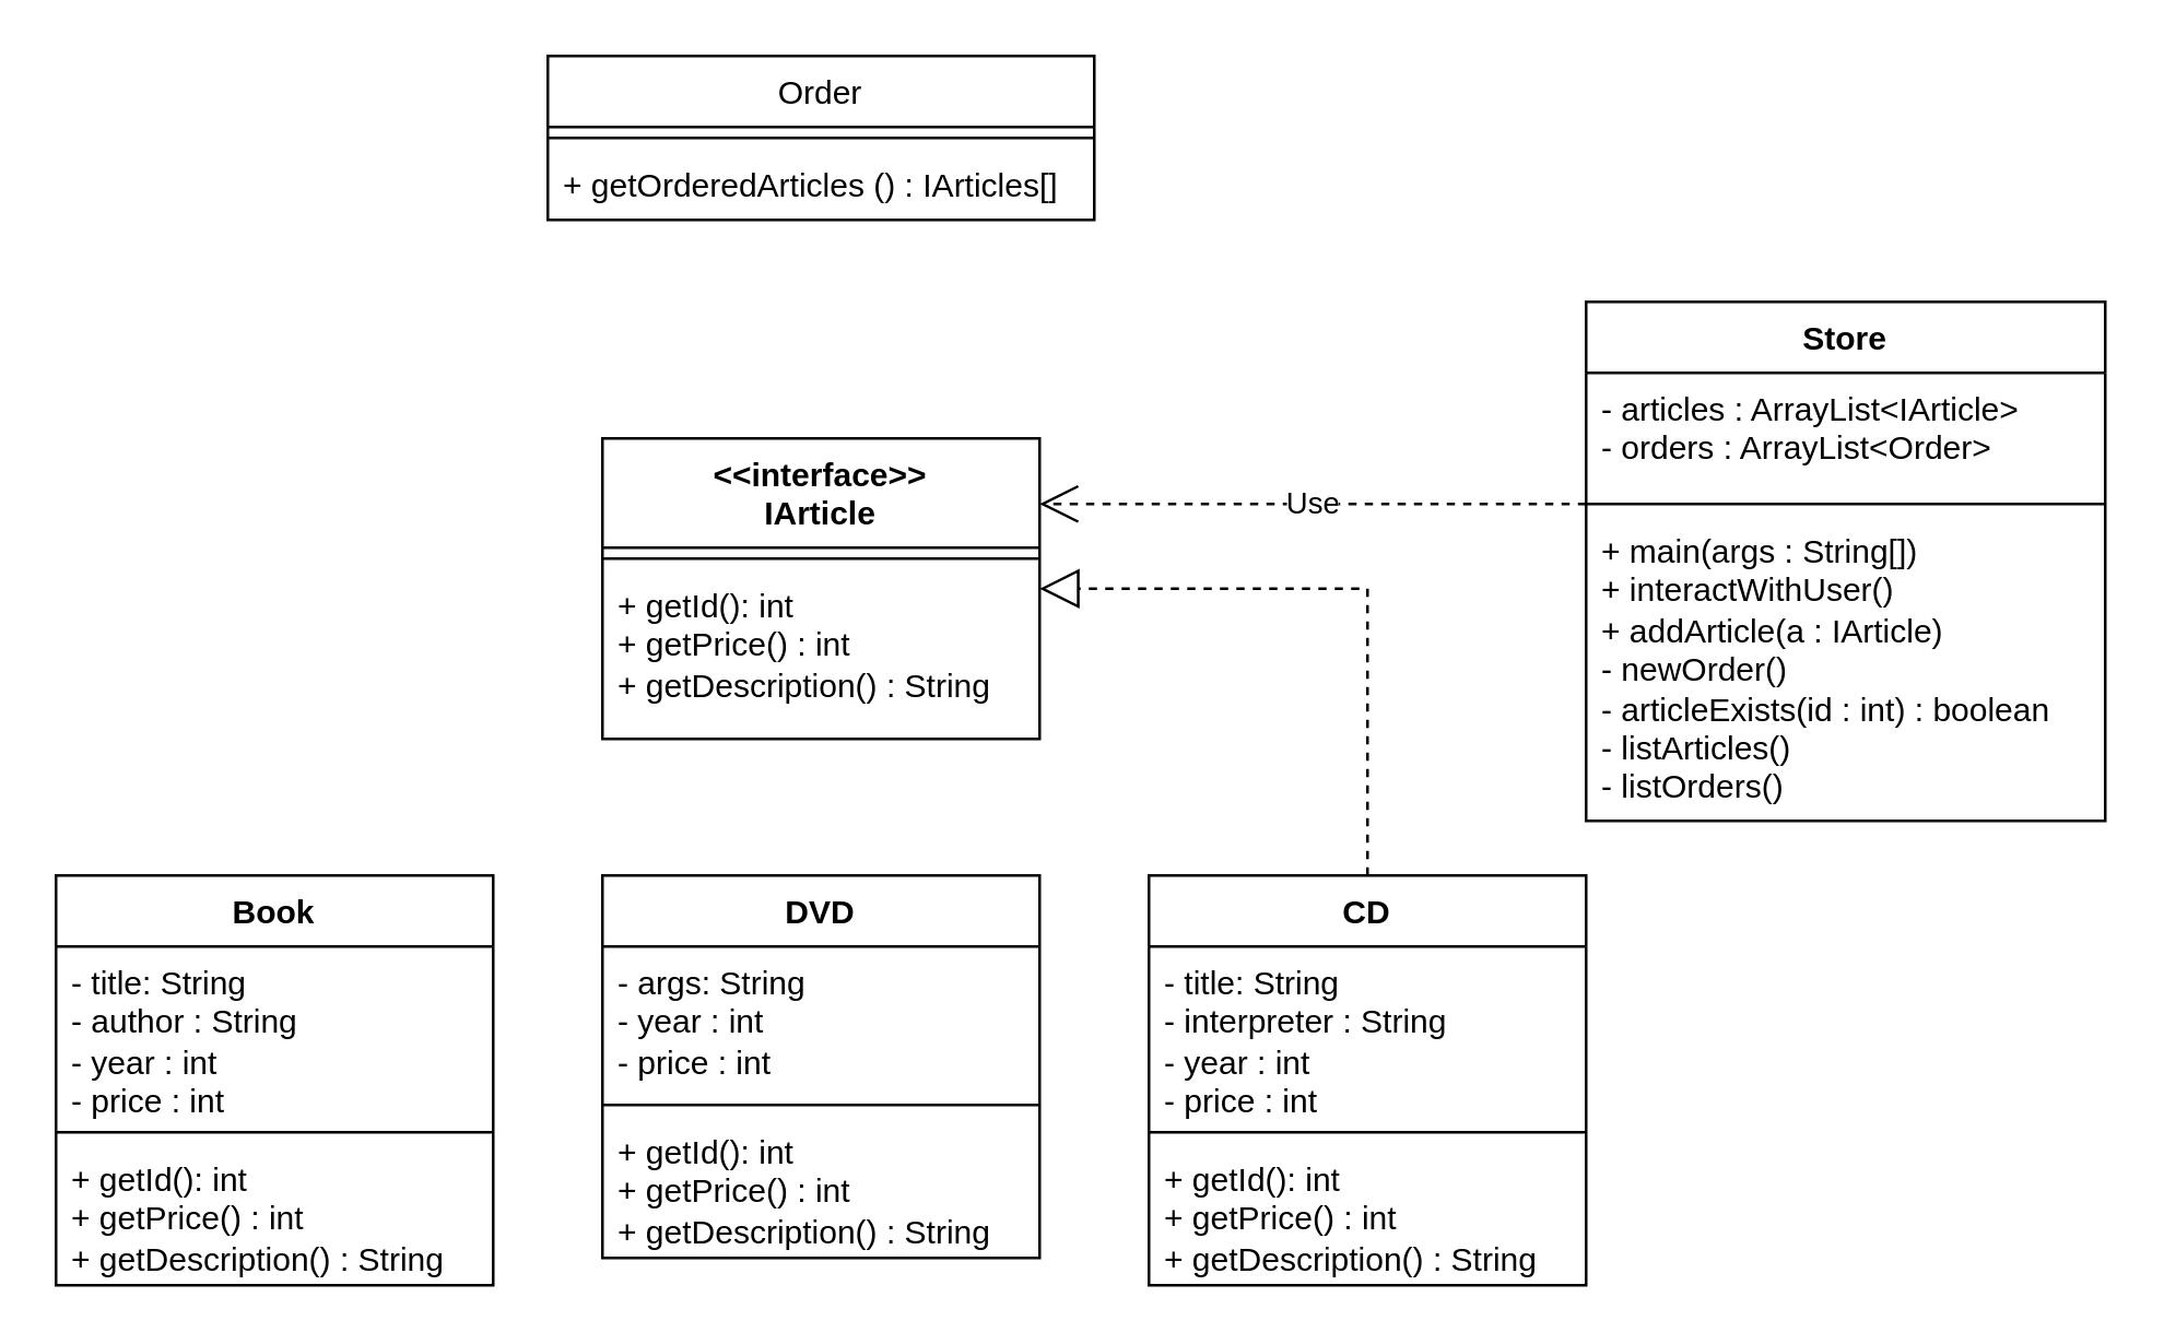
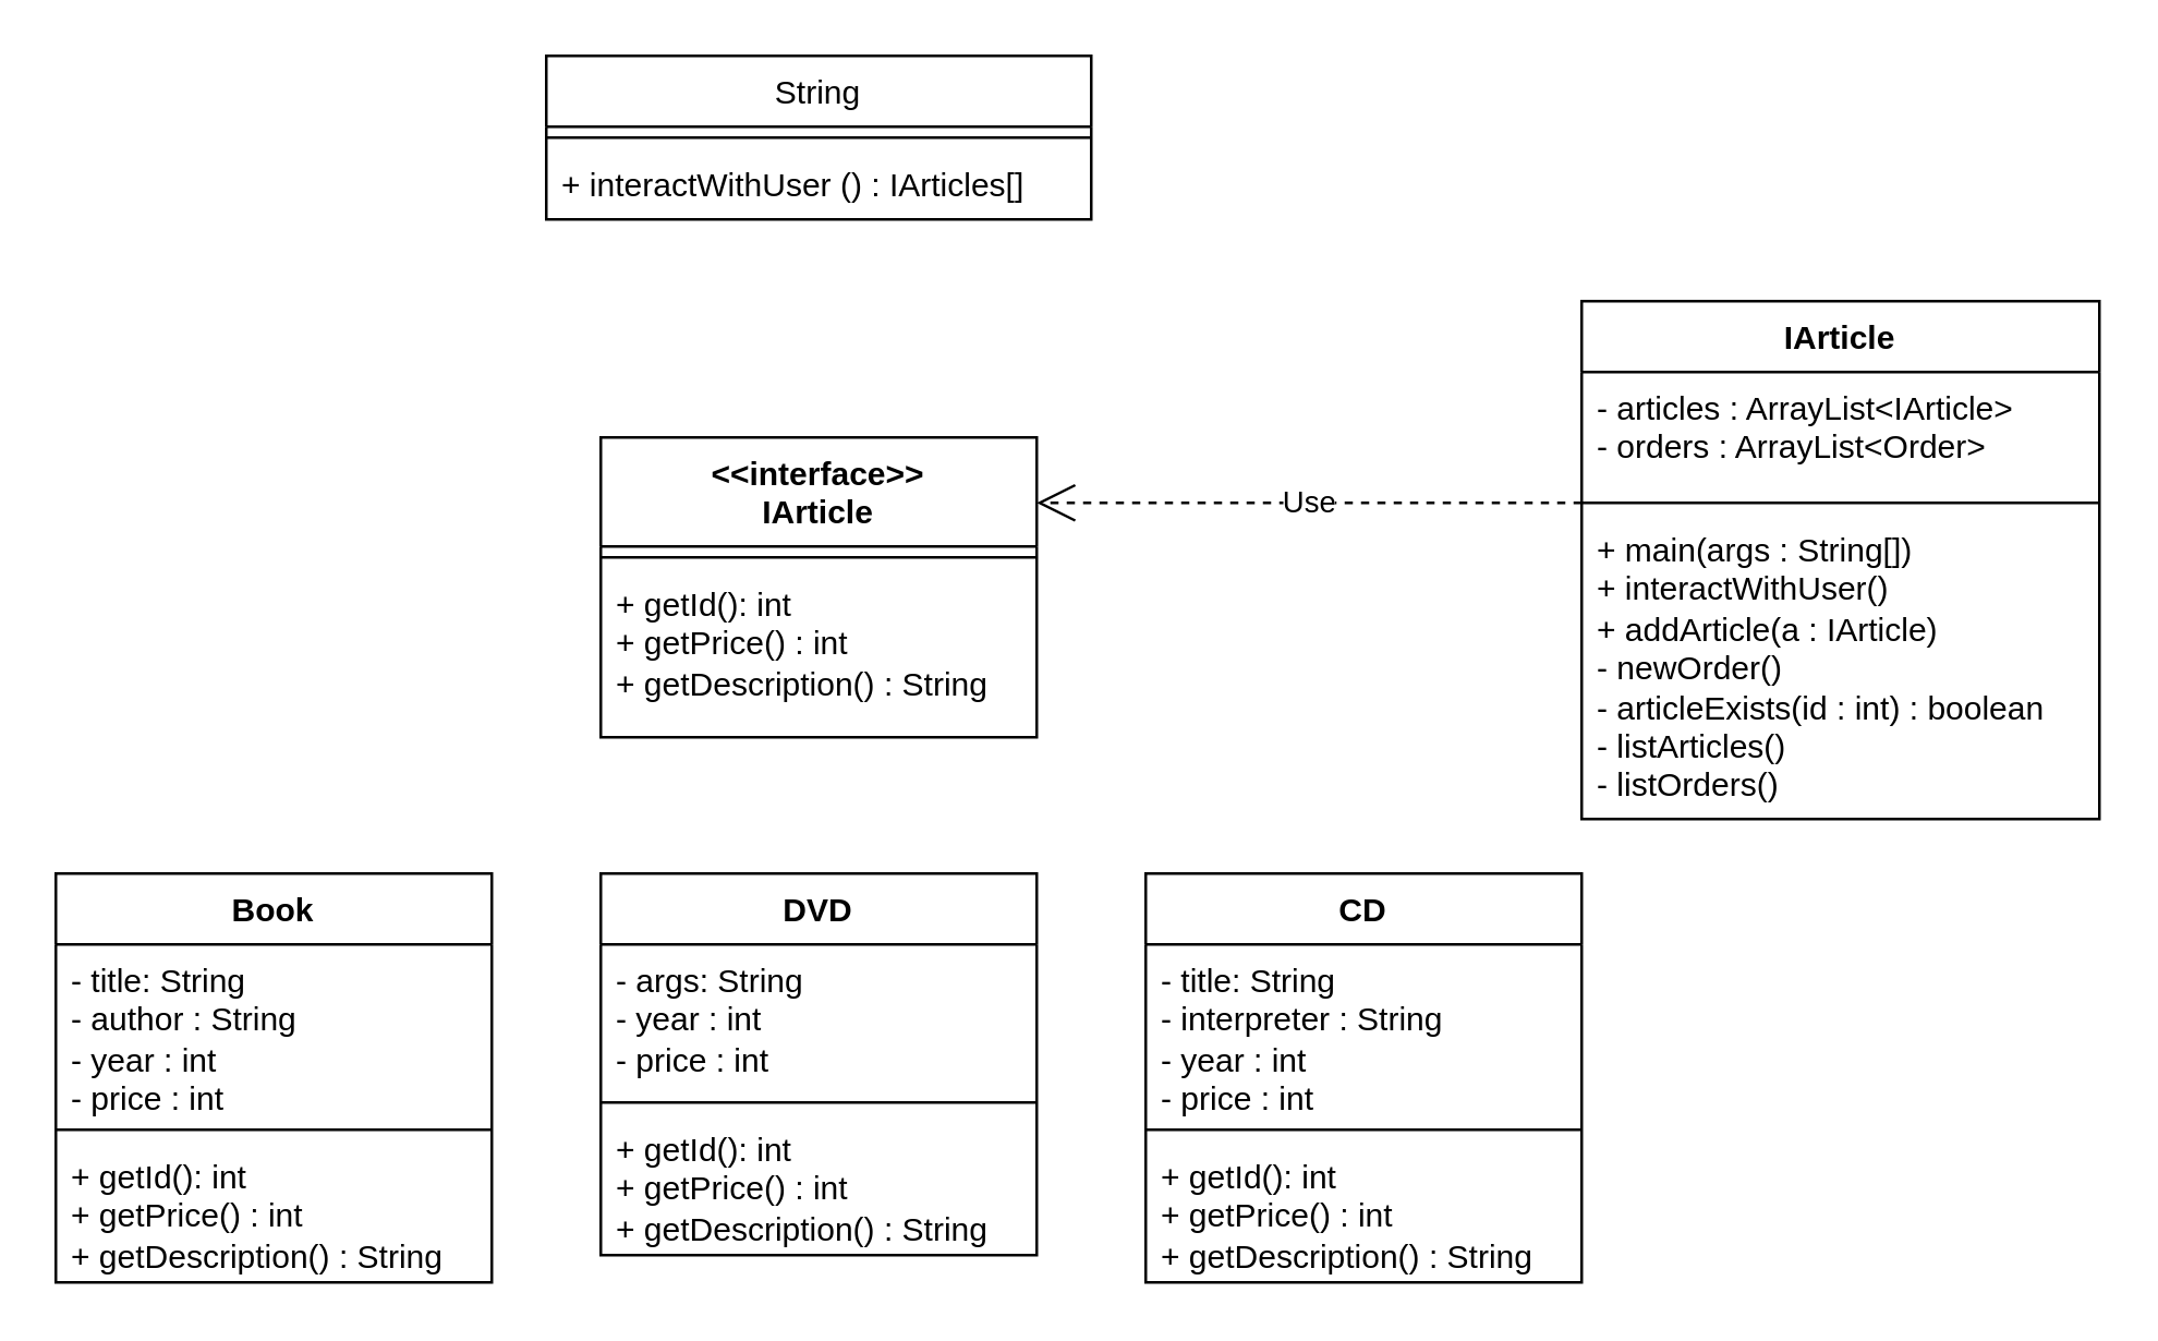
- <mxCell id="2" value="Order" style="swimlane;fontStyle=0;align=center;verticalAlign=top;childLayout=stackLayout;horizontal=1;startSize=26;horizontalStack=0;resizeParent=1;resizeLast=0;collapsible=1;marginBottom=0;rounded=0;shadow=0;strokeWidth=1;" parent="1" vertex="1"><mxGeometry x="200" y="20" width="200" height="60" as="geometry"><mxRectangle x="220" y="120" width="160" height="26" as="alternateBounds" /></mxGeometry></mxCell>
+ <mxCell id="2" value="String" style="swimlane;fontStyle=0;align=center;verticalAlign=top;childLayout=stackLayout;horizontal=1;startSize=26;horizontalStack=0;resizeParent=1;resizeLast=0;collapsible=1;marginBottom=0;rounded=0;shadow=0;strokeWidth=1;" parent="1" vertex="1"><mxGeometry x="200" y="20" width="200" height="60" as="geometry"><mxRectangle x="220" y="120" width="160" height="26" as="alternateBounds" /></mxGeometry></mxCell>
- <mxCell id="4" value="+ getOrderedArticles () : IArticles[]&#10;" style="text;align=left;verticalAlign=top;spacingLeft=4;spacingRight=4;overflow=hidden;rotatable=0;points=[[0,0.5],[1,0.5]];portConstraint=eastwest;" parent="2" vertex="1"><mxGeometry y="34" width="200" height="26" as="geometry" /></mxCell>
+ <mxCell id="4" value="+ interactWithUser () : IArticles[]&#10;" style="text;align=left;verticalAlign=top;spacingLeft=4;spacingRight=4;overflow=hidden;rotatable=0;points=[[0,0.5],[1,0.5]];portConstraint=eastwest;" parent="2" vertex="1"><mxGeometry y="34" width="200" height="26" as="geometry" /></mxCell>
- <mxCell id="21" value="Store" style="swimlane;fontStyle=1;align=center;verticalAlign=top;childLayout=stackLayout;horizontal=1;startSize=26;horizontalStack=0;resizeParent=1;resizeParentMax=0;resizeLast=0;collapsible=1;marginBottom=0;whiteSpace=wrap;html=1;" vertex="1" parent="1"><mxGeometry x="580" y="110" width="190" height="190" as="geometry" /></mxCell>
+ <mxCell id="21" value="IArticle" style="swimlane;fontStyle=1;align=center;verticalAlign=top;childLayout=stackLayout;horizontal=1;startSize=26;horizontalStack=0;resizeParent=1;resizeParentMax=0;resizeLast=0;collapsible=1;marginBottom=0;whiteSpace=wrap;html=1;" vertex="1" parent="1"><mxGeometry x="580" y="110" width="190" height="190" as="geometry" /></mxCell>
- <mxCell id="20" value="" style="endArrow=block;dashed=1;endFill=0;endSize=12;html=1;rounded=0;exitX=0.5;exitY=0;exitDx=0;exitDy=0;" edge="1" parent="1" source="16" target="5"><mxGeometry width="160" relative="1" as="geometry"><mxPoint x="320" y="420" as="sourcePoint" /><mxPoint x="420" y="330" as="targetPoint" /><Array as="points"><mxPoint x="500" y="215" /></Array></mxGeometry></mxCell>
